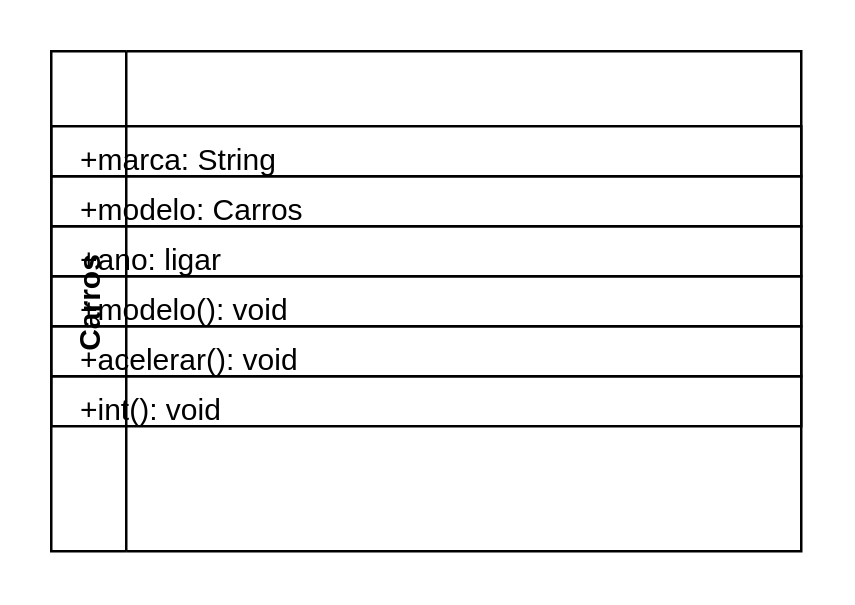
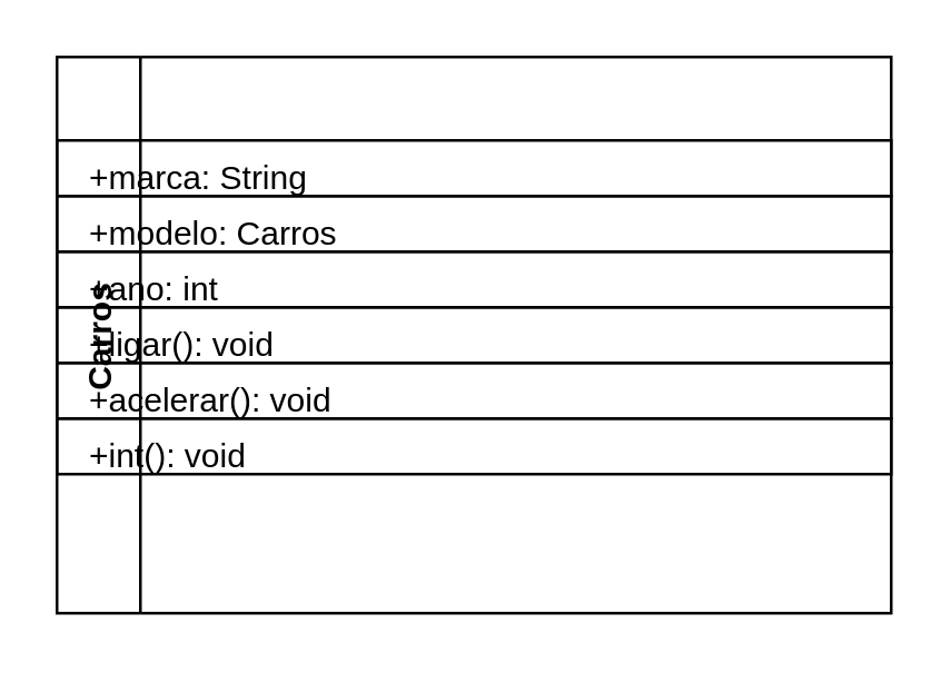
- <mxCell id="5" value="+ano: ligar" style="text;align=left;spacingLeft=10;fontStyle=0;strokeColor=#000000;" vertex="1" parent="2"><mxGeometry y="70" width="300" height="20" as="geometry" /></mxCell>
+ <mxCell id="5" value="+ano: int" style="text;align=left;spacingLeft=10;fontStyle=0;strokeColor=#000000;" vertex="1" parent="2"><mxGeometry y="70" width="300" height="20" as="geometry" /></mxCell>
- <mxCell id="7" value="+modelo(): void" style="text;align=left;spacingLeft=10;fontStyle=0;strokeColor=#000000;" vertex="1" parent="2"><mxGeometry y="90" width="300" height="20" as="geometry" /></mxCell>
+ <mxCell id="7" value="+ligar(): void" style="text;align=left;spacingLeft=10;fontStyle=0;strokeColor=#000000;" vertex="1" parent="2"><mxGeometry y="90" width="300" height="20" as="geometry" /></mxCell>
